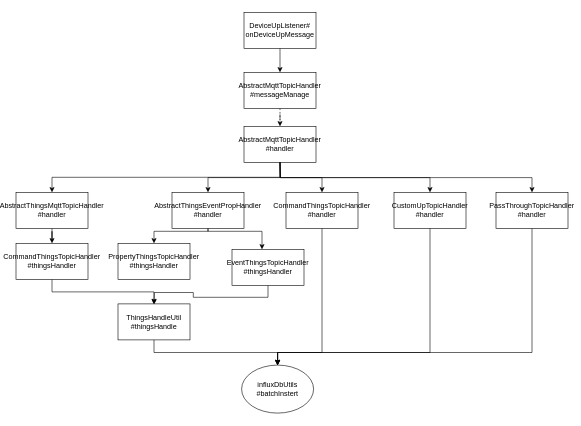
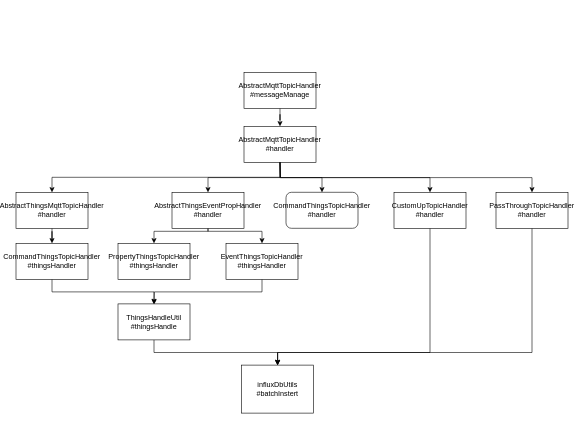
- <mxCell id="3" value="DeviceUpListener#&lt;br&gt;onDeviceUpMessage" style="rounded=0;whiteSpace=wrap;html=1;" vertex="1" parent="1"><mxGeometry x="400" y="20" width="120" height="60" as="geometry" /></mxCell>
- <mxCell id="2" value="" style="edgeStyle=orthogonalEdgeStyle;rounded=0;orthogonalLoop=1;jettySize=auto;html=1;" edge="1" parent="1" source="3" target="5"><mxGeometry relative="1" as="geometry" /></mxCell>
- <mxCell id="4" value="" style="edgeStyle=orthogonalEdgeStyle;rounded=0;orthogonalLoop=1;jettySize=auto;html=1;dashed=1;" edge="1" parent="1" source="5" target="6"><mxGeometry relative="1" as="geometry" /></mxCell>
+ <mxCell id="4" value="" style="edgeStyle=orthogonalEdgeStyle;rounded=0;orthogonalLoop=1;jettySize=auto;html=1;" edge="1" parent="1" source="5" target="6"><mxGeometry relative="1" as="geometry" /></mxCell>
- <mxCell id="21" value="CommandThingsTopicHandler&lt;br&gt;#handler" style="rounded=0;whiteSpace=wrap;html=1;" vertex="1" parent="1"><mxGeometry x="470" y="320" width="120" height="60" as="geometry" /></mxCell>
+ <mxCell id="21" value="CommandThingsTopicHandler&lt;br&gt;#handler" style="whiteSpace=wrap;html=1;rounded=1;" vertex="1" parent="1"><mxGeometry x="470" y="320" width="120" height="60" as="geometry" /></mxCell>
- <mxCell id="18" value="EventThingsTopicHandler&lt;br&gt;#thingsHandler" style="rounded=0;whiteSpace=wrap;html=1;" vertex="1" parent="1"><mxGeometry x="380" y="415" width="120" height="60" as="geometry" /></mxCell>
+ <mxCell id="18" value="EventThingsTopicHandler&lt;br&gt;#thingsHandler" style="rounded=0;whiteSpace=wrap;html=1;" vertex="1" parent="1"><mxGeometry x="370" y="405" width="120" height="60" as="geometry" /></mxCell>
- <mxCell id="20" style="edgeStyle=orthogonalEdgeStyle;rounded=0;orthogonalLoop=1;jettySize=auto;html=1;exitX=0.5;exitY=1;exitDx=0;exitDy=0;entryX=0.5;entryY=0;entryDx=0;entryDy=0;startArrow=none;startFill=0;endArrow=classic;endFill=1;" edge="1" parent="1" source="21" target="28"><mxGeometry relative="1" as="geometry"><Array as="points"><mxPoint x="530" y="587" /><mxPoint x="456" y="587" /></Array></mxGeometry></mxCell>
- <mxCell id="28" value="&lt;span&gt;influxDbUtils&lt;/span&gt;&lt;br&gt;&lt;span&gt;#batchInstert&lt;/span&gt;" style="ellipse;whiteSpace=wrap;html=1;" vertex="1" parent="1"><mxGeometry x="396" y="608" width="120" height="80" as="geometry" /></mxCell>
+ <mxCell id="28" value="&lt;span&gt;influxDbUtils&lt;/span&gt;&lt;br&gt;&lt;span&gt;#batchInstert&lt;/span&gt;" style="whiteSpace=wrap;html=1;rounded=0;" vertex="1" parent="1"><mxGeometry x="396" y="608" width="120" height="80" as="geometry" /></mxCell>
